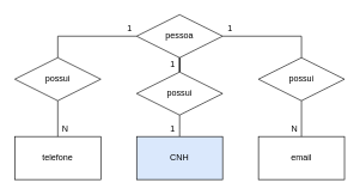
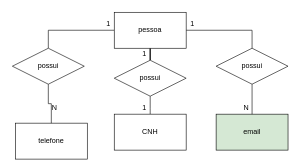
- <mxCell id="5" value="pessoa" style="rhombus;whiteSpace=wrap;html=1;" vertex="1" parent="1"><mxGeometry x="190" y="20" width="120" height="60" as="geometry" /></mxCell>
+ <mxCell id="5" value="pessoa" style="rounded=0;whiteSpace=wrap;html=1;" vertex="1" parent="1"><mxGeometry x="190" y="20" width="120" height="60" as="geometry" /></mxCell>
- <mxCell id="7" value="telefone" style="rounded=0;whiteSpace=wrap;html=1;" vertex="1" parent="1"><mxGeometry x="20" y="190" width="120" height="60" as="geometry" /></mxCell>
+ <mxCell id="7" value="telefone" style="rounded=0;whiteSpace=wrap;html=1;" vertex="1" parent="1"><mxGeometry x="25" y="205" width="120" height="60" as="geometry" /></mxCell>
- <mxCell id="14" value="CNH" style="rounded=0;whiteSpace=wrap;html=1;fillColor=#dae8fc;" vertex="1" parent="1"><mxGeometry x="190" y="190" width="120" height="60" as="geometry" /></mxCell>
+ <mxCell id="14" value="CNH" style="rounded=0;whiteSpace=wrap;html=1;" vertex="1" parent="1"><mxGeometry x="190" y="190" width="120" height="60" as="geometry" /></mxCell>
- <mxCell id="6" value="email" style="rounded=0;whiteSpace=wrap;html=1;" vertex="1" parent="1"><mxGeometry x="360" y="190" width="120" height="60" as="geometry" /></mxCell>
+ <mxCell id="6" value="email" style="rounded=0;whiteSpace=wrap;html=1;fillColor=#d5e8d4;" vertex="1" parent="1"><mxGeometry x="360" y="190" width="120" height="60" as="geometry" /></mxCell>
